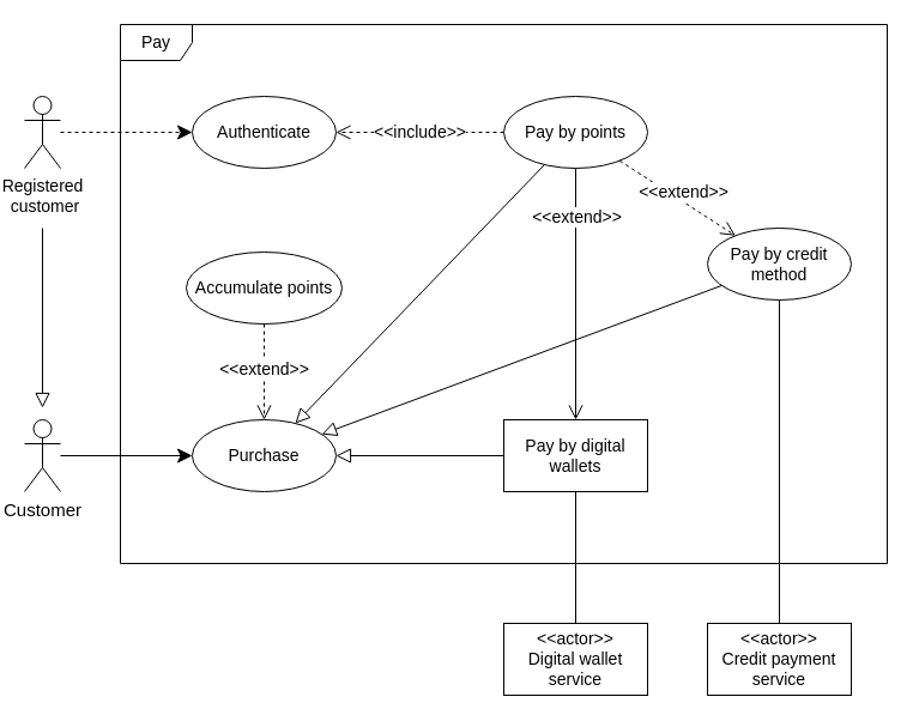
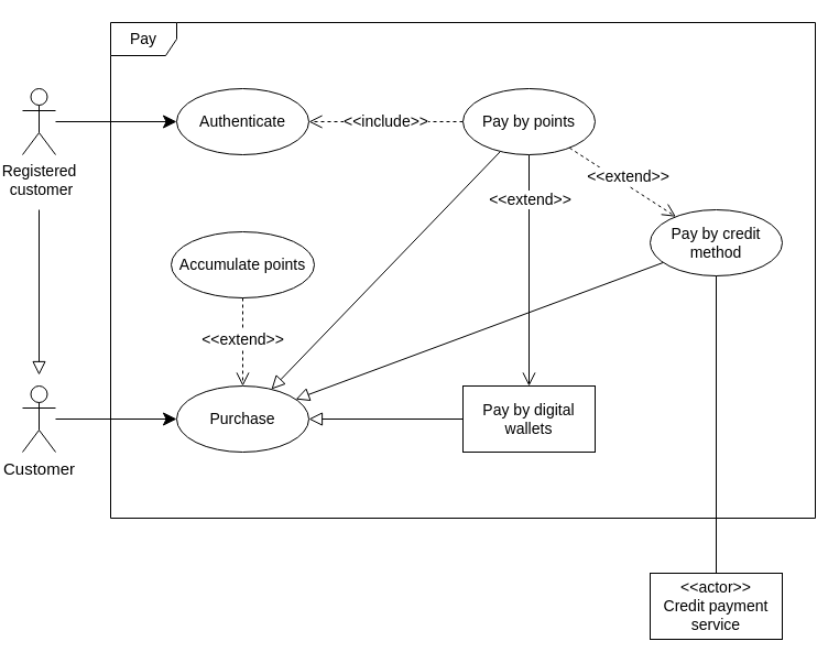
- <mxCell id="5" value="" style="rounded=0;orthogonalLoop=1;jettySize=auto;html=1;endArrow=classic;endFill=1;endSize=10;fontSize=14;dashed=1;" parent="1" source="4" target="7" edge="1"><mxGeometry relative="1" as="geometry" /></mxCell>
+ <mxCell id="5" value="" style="rounded=0;orthogonalLoop=1;jettySize=auto;html=1;endArrow=classic;endFill=1;endSize=10;fontSize=14;" parent="1" source="4" target="7" edge="1"><mxGeometry relative="1" as="geometry" /></mxCell>
- <mxCell id="25" value="" style="edgeStyle=none;rounded=0;orthogonalLoop=1;jettySize=auto;html=1;startArrow=none;startFill=0;endArrow=none;endFill=0;fontSize=14;" parent="1" source="14" target="24" edge="1"><mxGeometry relative="1" as="geometry"><mxPoint x="760" y="440" as="targetPoint" /><mxPoint x="510" y="440" as="sourcePoint" /></mxGeometry></mxCell>
- <mxCell id="24" value="&amp;lt;&amp;lt;actor&amp;gt;&amp;gt;&lt;br style=&quot;font-size: 14px;&quot;&gt;Digital wallet service" style="rounded=0;whiteSpace=wrap;html=1;fontSize=14;" parent="1" vertex="1"><mxGeometry x="420" y="520" width="120" height="60" as="geometry" /></mxCell>
